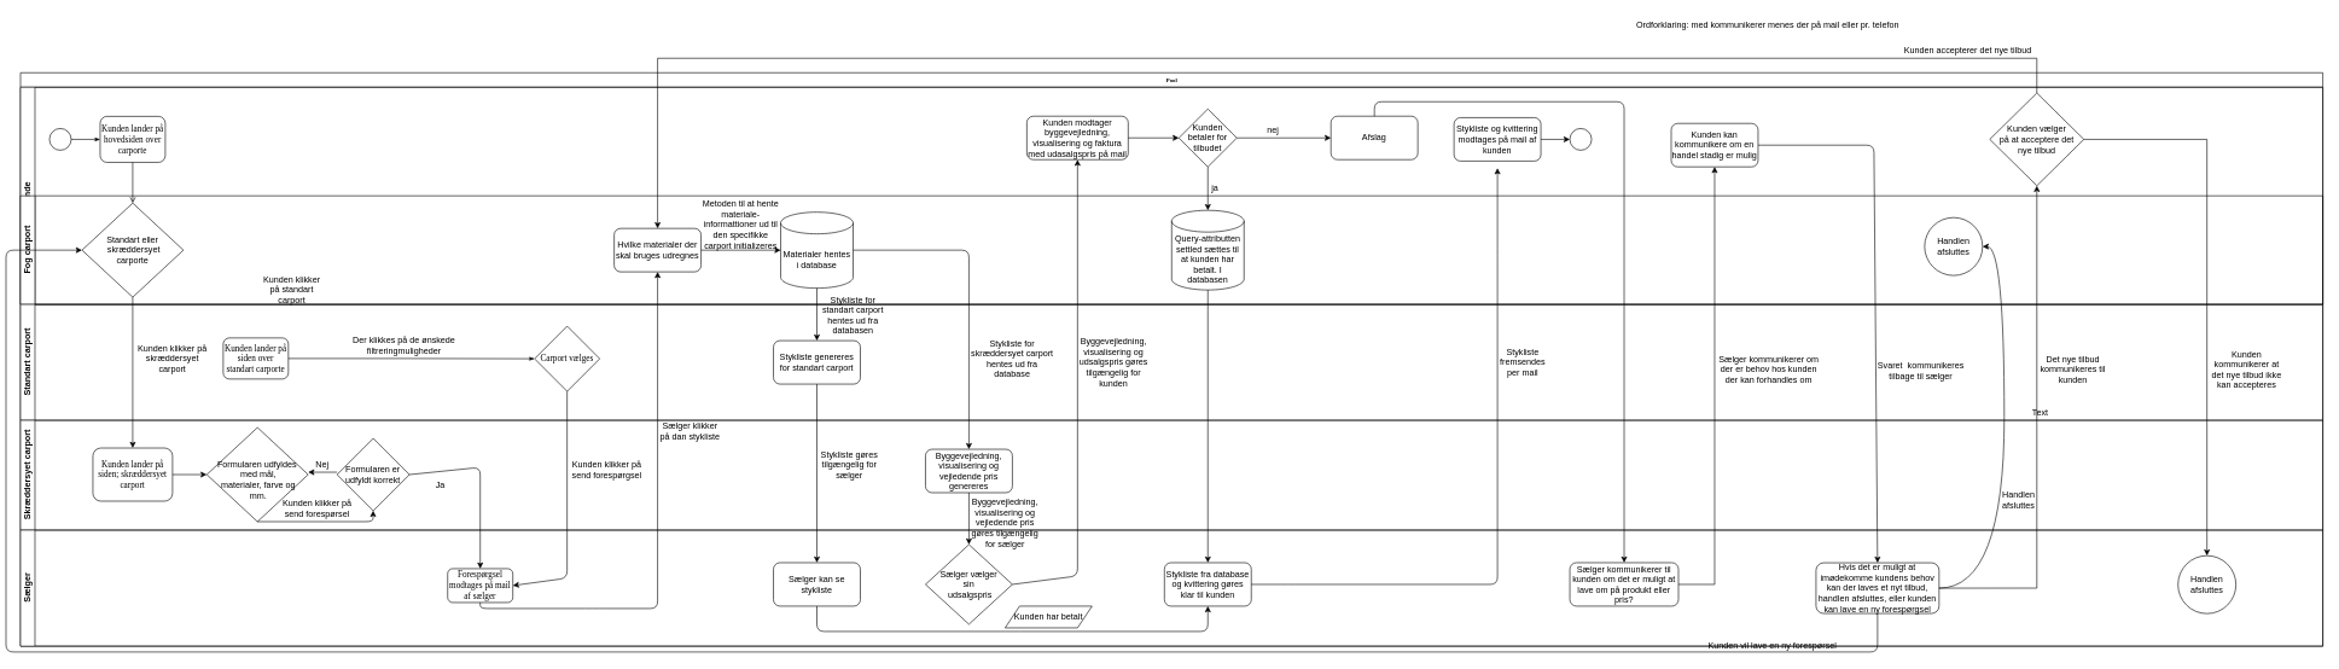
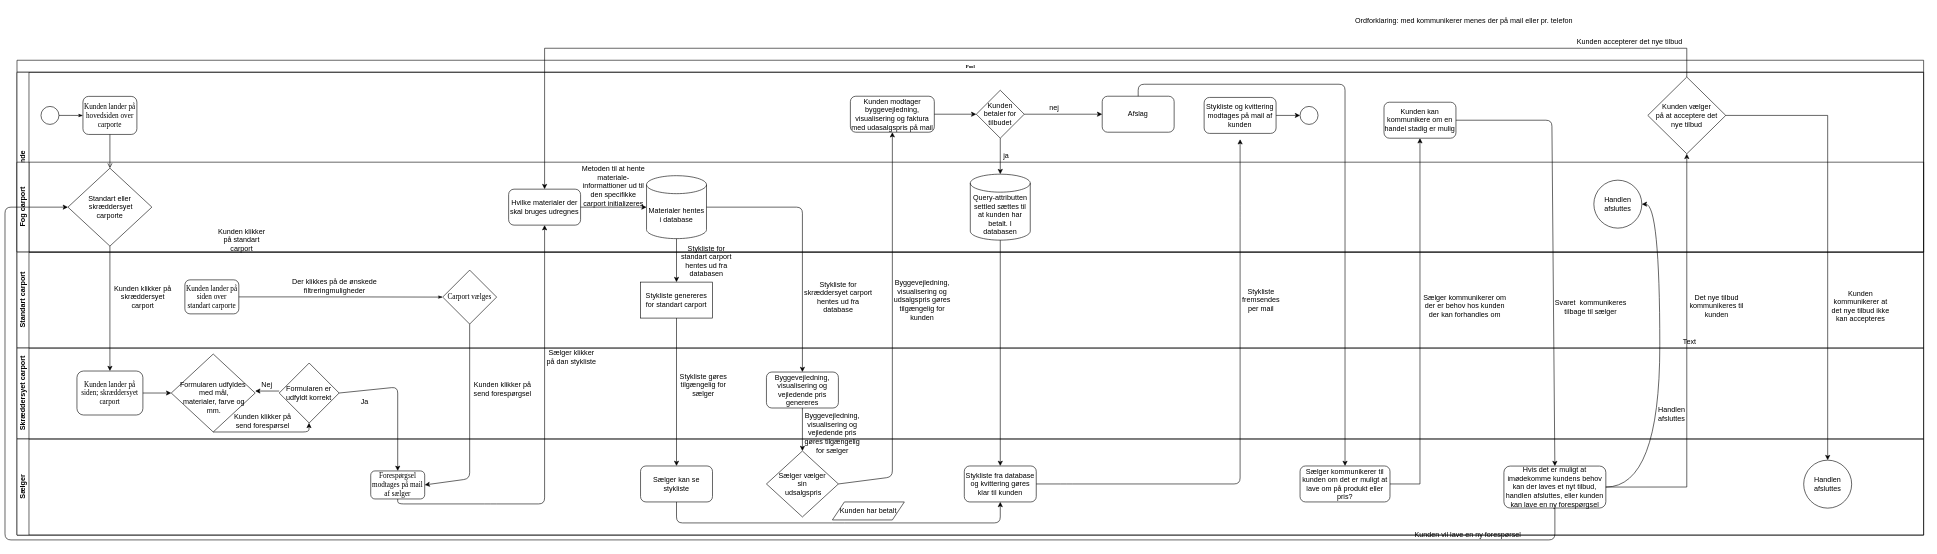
- <mxCell id="41" value="Stykliste genereres for standart carport" style="rounded=1;whiteSpace=wrap;html=1;" parent="34" vertex="1"><mxGeometry x="1040" y="50" width="120" height="60" as="geometry" /></mxCell>
+ <mxCell id="41" value="Stykliste genereres for standart carport" style="whiteSpace=wrap;html=1;rounded=0;" parent="34" vertex="1"><mxGeometry x="1040" y="50" width="120" height="60" as="geometry" /></mxCell>
